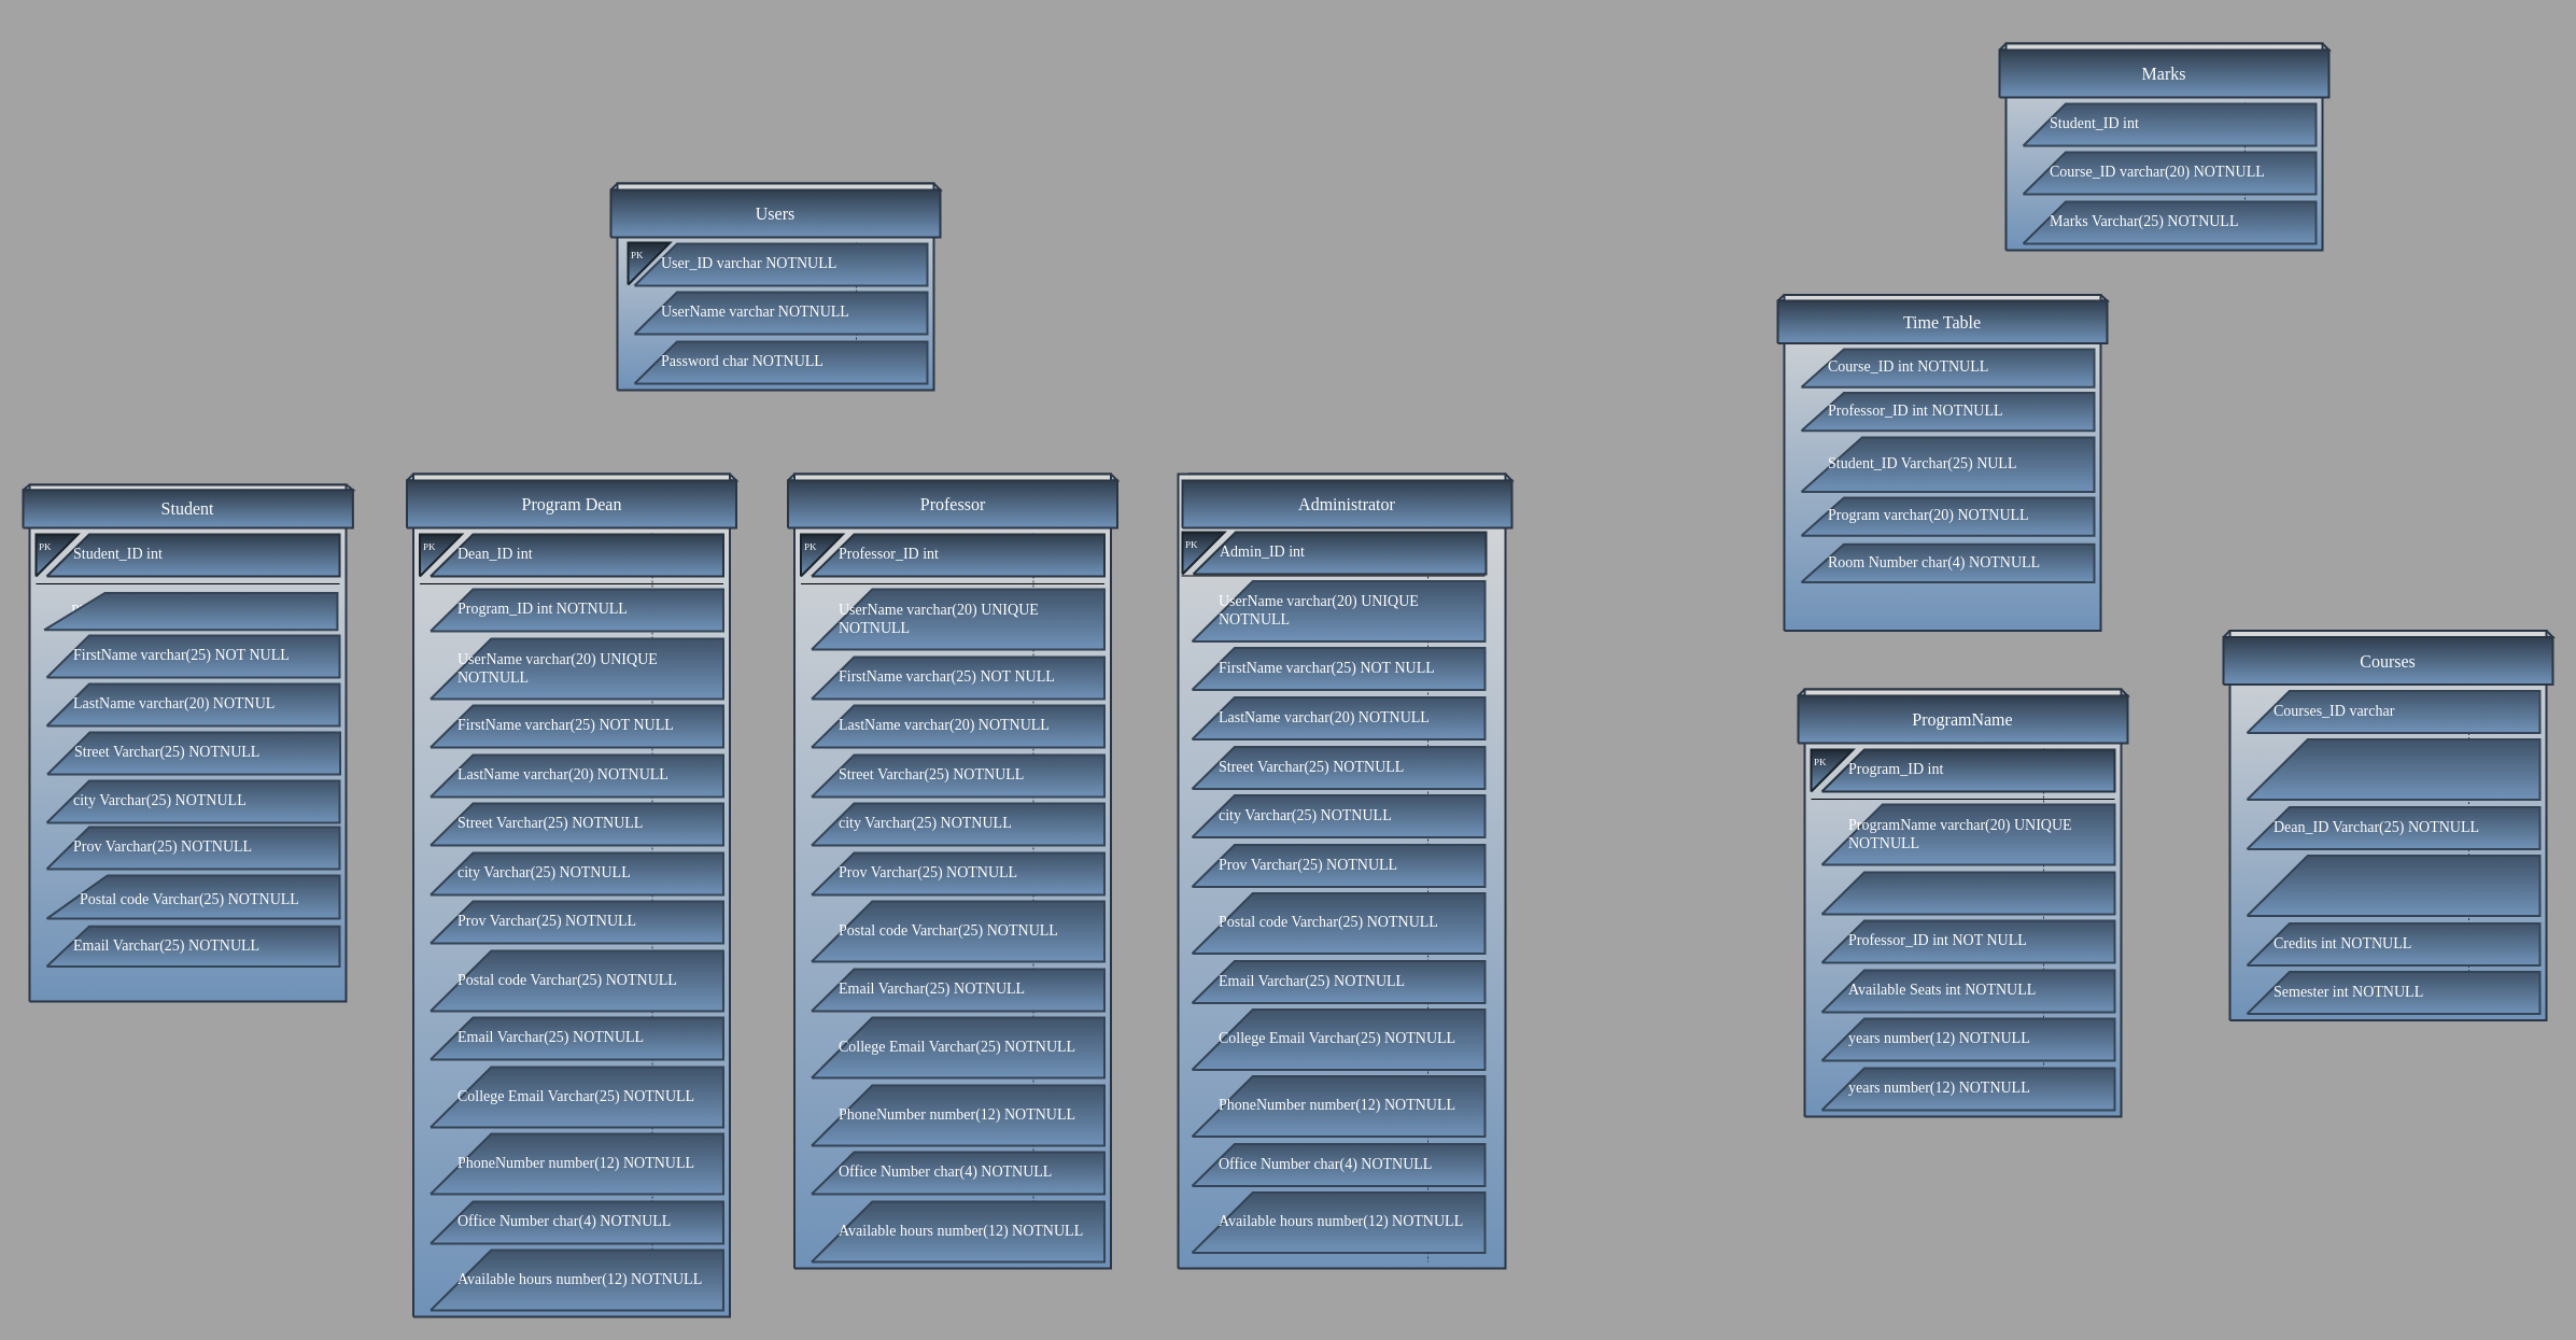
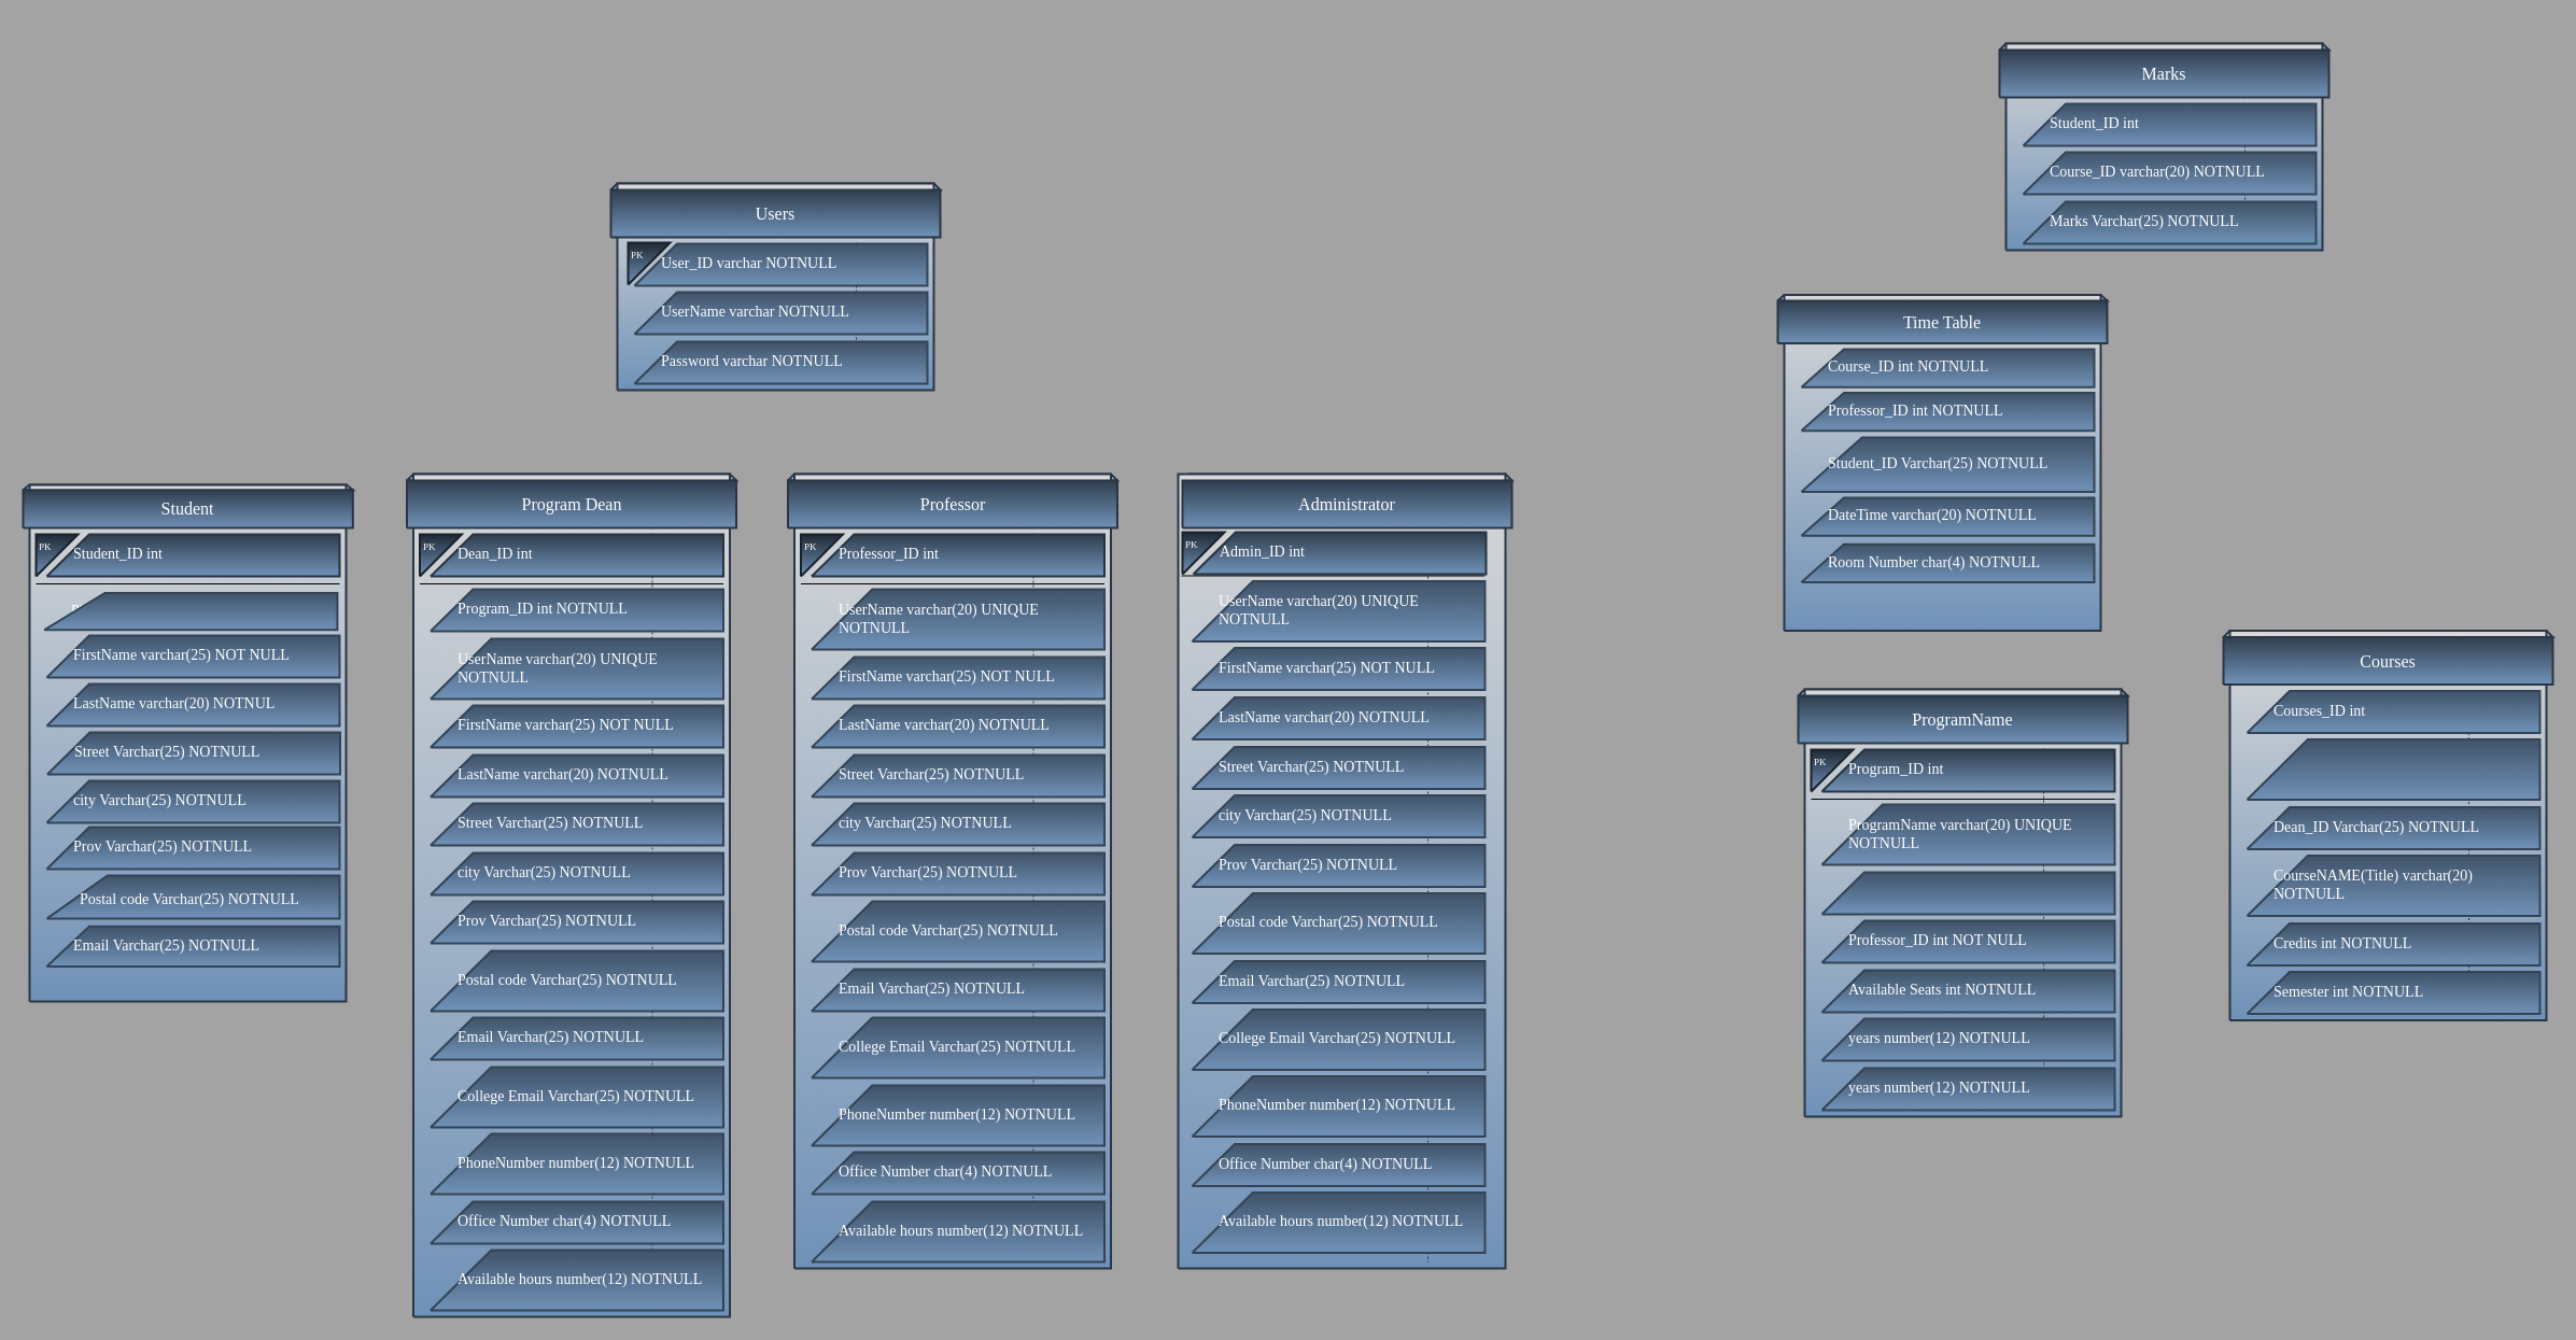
- <mxCell id="205" value="&lt;font style=&quot;font-size: 14px ; font-family: &amp;#34;calibri&amp;#34; ; color: #ffffff ; direction: ltr ; letter-spacing: 0px ; line-height: 120% ; opacity: 1&quot;&gt;Password char NOTNULL&lt;br&gt;&lt;/font&gt;" style="text;vsdxID=150;fillColor=none;gradientColor=none;strokeColor=none;strokeWidth=2;spacingTop=3;spacingBottom=3;spacingLeft=33;spacingRight=3;labelBackgroundColor=none;rounded=0;html=1;whiteSpace=wrap;verticalAlign=middle;align=left;;html=1;" vertex="1" parent="204"><mxGeometry y="-0.52" width="282.6" height="39.52" as="geometry" /></mxCell>
+ <mxCell id="205" value="&lt;font style=&quot;font-size: 14px ; font-family: &amp;#34;calibri&amp;#34; ; color: #ffffff ; direction: ltr ; letter-spacing: 0px ; line-height: 120% ; opacity: 1&quot;&gt;Password varchar NOTNULL&lt;br&gt;&lt;/font&gt;" style="text;vsdxID=150;fillColor=none;gradientColor=none;strokeColor=none;strokeWidth=2;spacingTop=3;spacingBottom=3;spacingLeft=33;spacingRight=3;labelBackgroundColor=none;rounded=0;html=1;whiteSpace=wrap;verticalAlign=middle;align=left;;html=1;" vertex="1" parent="204"><mxGeometry y="-0.52" width="282.6" height="39.52" as="geometry" /></mxCell>
- <mxCell id="178" value="&lt;font style=&quot;font-size:14px;font-family:Calibri;color:#ffffff;direction:ltr;letter-spacing:0px;line-height:120%;opacity:1&quot;&gt;Student_ID Varchar(25) NULL&lt;br/&gt;&lt;/font&gt;" style="text;vsdxID=245;fillColor=none;gradientColor=none;strokeColor=none;strokeWidth=2;spacingTop=3;spacingBottom=3;spacingLeft=33;spacingRight=3;labelBackgroundColor=none;rounded=0;html=1;whiteSpace=wrap;verticalAlign=middle;align=left;;html=1;" parent="177" vertex="1"><mxGeometry y="-0.406" width="282.6" height="50.903" as="geometry" /></mxCell>
+ <mxCell id="178" value="&lt;font style=&quot;font-size:14px;font-family:Calibri;color:#ffffff;direction:ltr;letter-spacing:0px;line-height:120%;opacity:1&quot;&gt;Student_ID Varchar(25) NOTNULL&lt;br/&gt;&lt;/font&gt;" style="text;vsdxID=245;fillColor=none;gradientColor=none;strokeColor=none;strokeWidth=2;spacingTop=3;spacingBottom=3;spacingLeft=33;spacingRight=3;labelBackgroundColor=none;rounded=0;html=1;whiteSpace=wrap;verticalAlign=middle;align=left;;html=1;" parent="177" vertex="1"><mxGeometry y="-0.406" width="282.6" height="50.903" as="geometry" /></mxCell>
- <mxCell id="170" value="&lt;font style=&quot;font-size: 14px ; font-family: &amp;#34;calibri&amp;#34; ; color: #ffffff ; direction: ltr ; letter-spacing: 0px ; line-height: 120% ; opacity: 1&quot;&gt;Program varchar(20) NOTNULL&lt;br&gt;&lt;/font&gt;" style="text;vsdxID=223;fillColor=none;gradientColor=none;strokeColor=none;strokeWidth=2;spacingTop=3;spacingBottom=3;spacingLeft=33;spacingRight=3;labelBackgroundColor=none;rounded=0;html=1;whiteSpace=wrap;verticalAlign=middle;align=left;;html=1;" parent="169" vertex="1"><mxGeometry y="-0.469" width="282.6" height="35.637" as="geometry" /></mxCell>
+ <mxCell id="170" value="&lt;font style=&quot;font-size: 14px ; font-family: &amp;#34;calibri&amp;#34; ; color: #ffffff ; direction: ltr ; letter-spacing: 0px ; line-height: 120% ; opacity: 1&quot;&gt;DateTime varchar(20) NOTNULL&lt;br&gt;&lt;/font&gt;" style="text;vsdxID=223;fillColor=none;gradientColor=none;strokeColor=none;strokeWidth=2;spacingTop=3;spacingBottom=3;spacingLeft=33;spacingRight=3;labelBackgroundColor=none;rounded=0;html=1;whiteSpace=wrap;verticalAlign=middle;align=left;;html=1;" parent="169" vertex="1"><mxGeometry y="-0.469" width="282.6" height="35.637" as="geometry" /></mxCell>
- <mxCell id="15" value="&lt;font style=&quot;font-size:14px;font-family:Calibri;color:#ffffff;direction:ltr;letter-spacing:0px;line-height:120%;opacity:1&quot;&gt;Courses_ID varchar&lt;br/&gt;&lt;/font&gt;" style="text;vsdxID=205;fillColor=none;gradientColor=none;strokeColor=none;strokeWidth=2;spacingTop=3;spacingBottom=3;spacingLeft=33;spacingRight=3;labelBackgroundColor=none;rounded=0;html=1;whiteSpace=wrap;verticalAlign=middle;align=left;;html=1;" parent="14" vertex="1"><mxGeometry y="-0.52" width="282.6" height="39.52" as="geometry" /></mxCell>
+ <mxCell id="15" value="&lt;font style=&quot;font-size:14px;font-family:Calibri;color:#ffffff;direction:ltr;letter-spacing:0px;line-height:120%;opacity:1&quot;&gt;Courses_ID int&lt;br/&gt;&lt;/font&gt;" style="text;vsdxID=205;fillColor=none;gradientColor=none;strokeColor=none;strokeWidth=2;spacingTop=3;spacingBottom=3;spacingLeft=33;spacingRight=3;labelBackgroundColor=none;rounded=0;html=1;whiteSpace=wrap;verticalAlign=middle;align=left;;html=1;" parent="14" vertex="1"><mxGeometry y="-0.52" width="282.6" height="39.52" as="geometry" /></mxCell>
+ <mxCell id="13" value="&lt;font style=&quot;font-size:14px;font-family:Calibri;color:#ffffff;direction:ltr;letter-spacing:0px;line-height:120%;opacity:1&quot;&gt;CourseNAME(Title) varchar(20) NOTNULL &lt;br/&gt;&lt;/font&gt;" style="text;vsdxID=201;fillColor=none;gradientColor=none;strokeColor=none;strokeWidth=2;spacingTop=3;spacingBottom=3;spacingLeft=33;spacingRight=3;labelBackgroundColor=none;rounded=0;html=1;whiteSpace=wrap;verticalAlign=middle;align=left;;html=1;" parent="12" vertex="1"><mxGeometry y="-0.45" width="282.6" height="56.45" as="geometry" /></mxCell>
